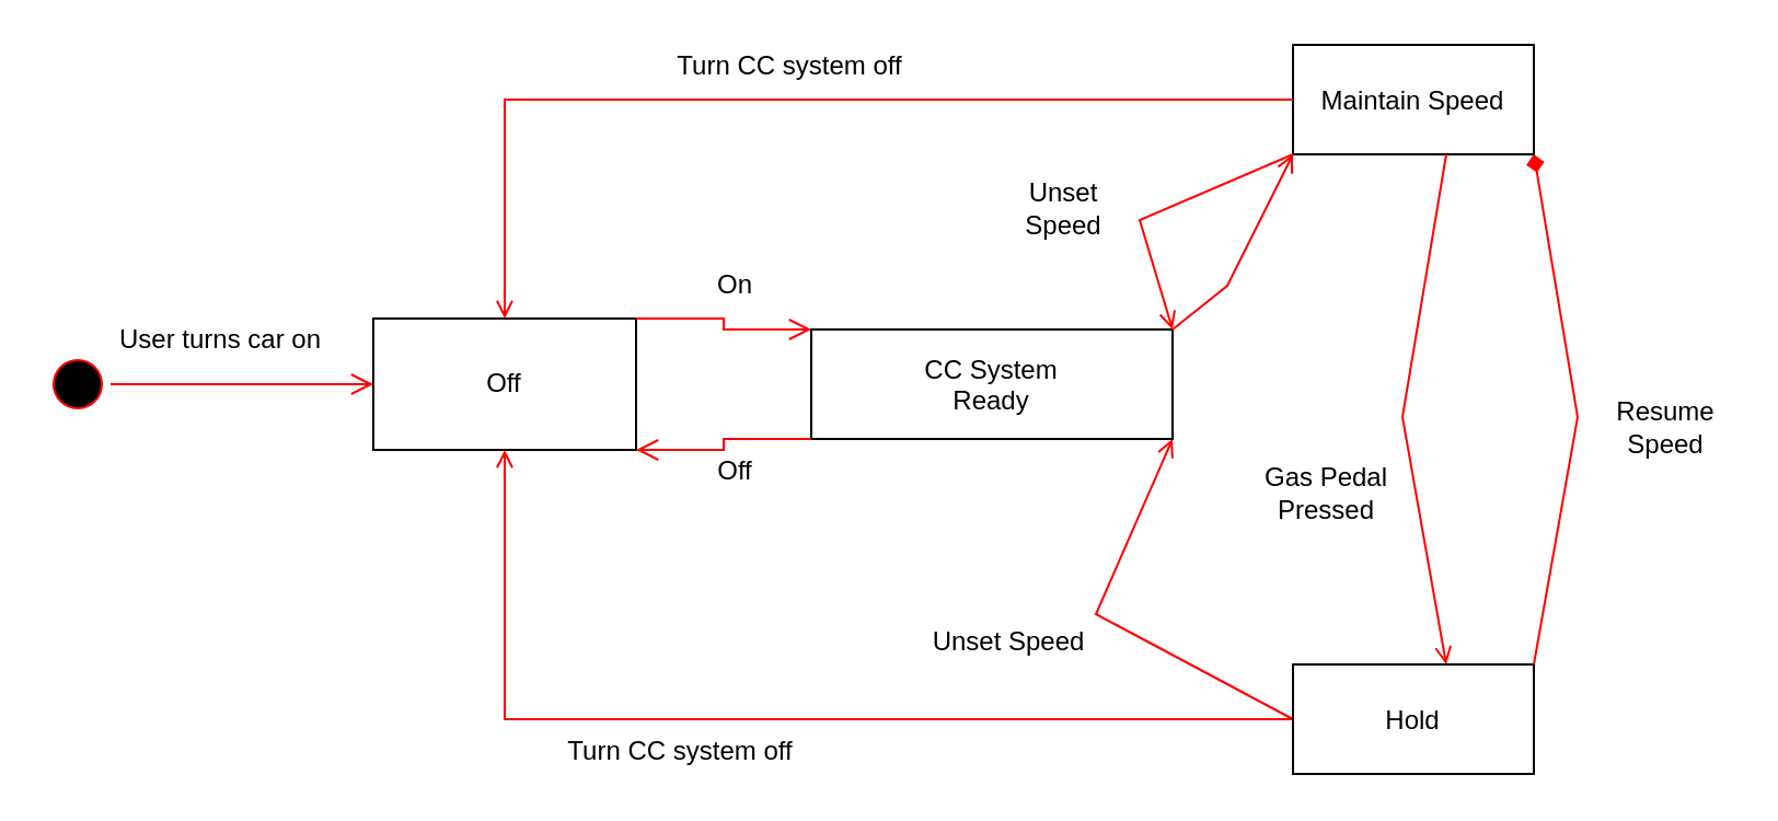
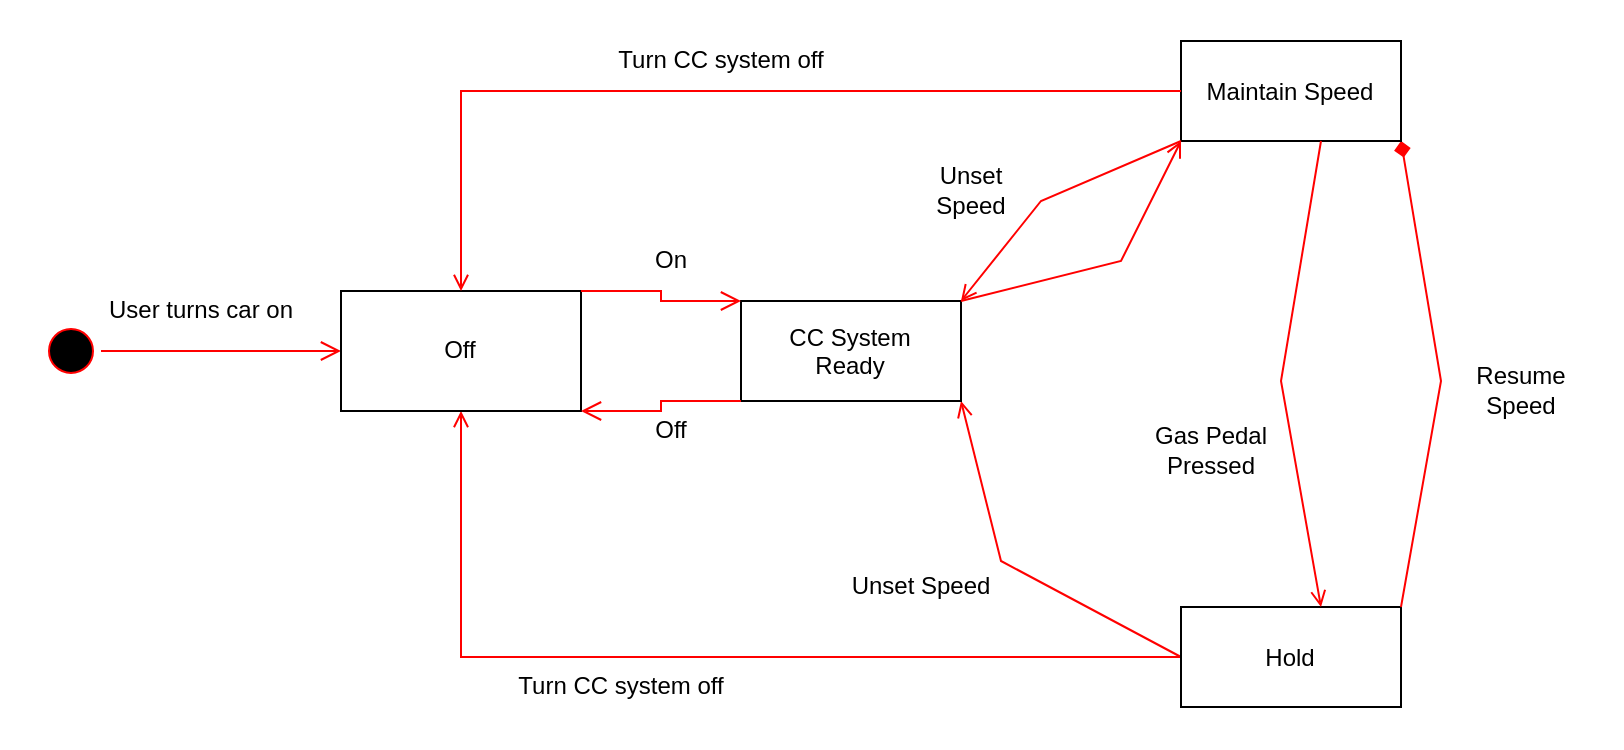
- <mxCell id="5" value="CC System&#10;Ready" style="" parent="1" vertex="1"><mxGeometry x="370" y="150" width="165" height="50" as="geometry" /></mxCell>
+ <mxCell id="5" value="CC System&#10;Ready" style="" parent="1" vertex="1"><mxGeometry x="370" y="150" width="110" height="50" as="geometry" /></mxCell>
